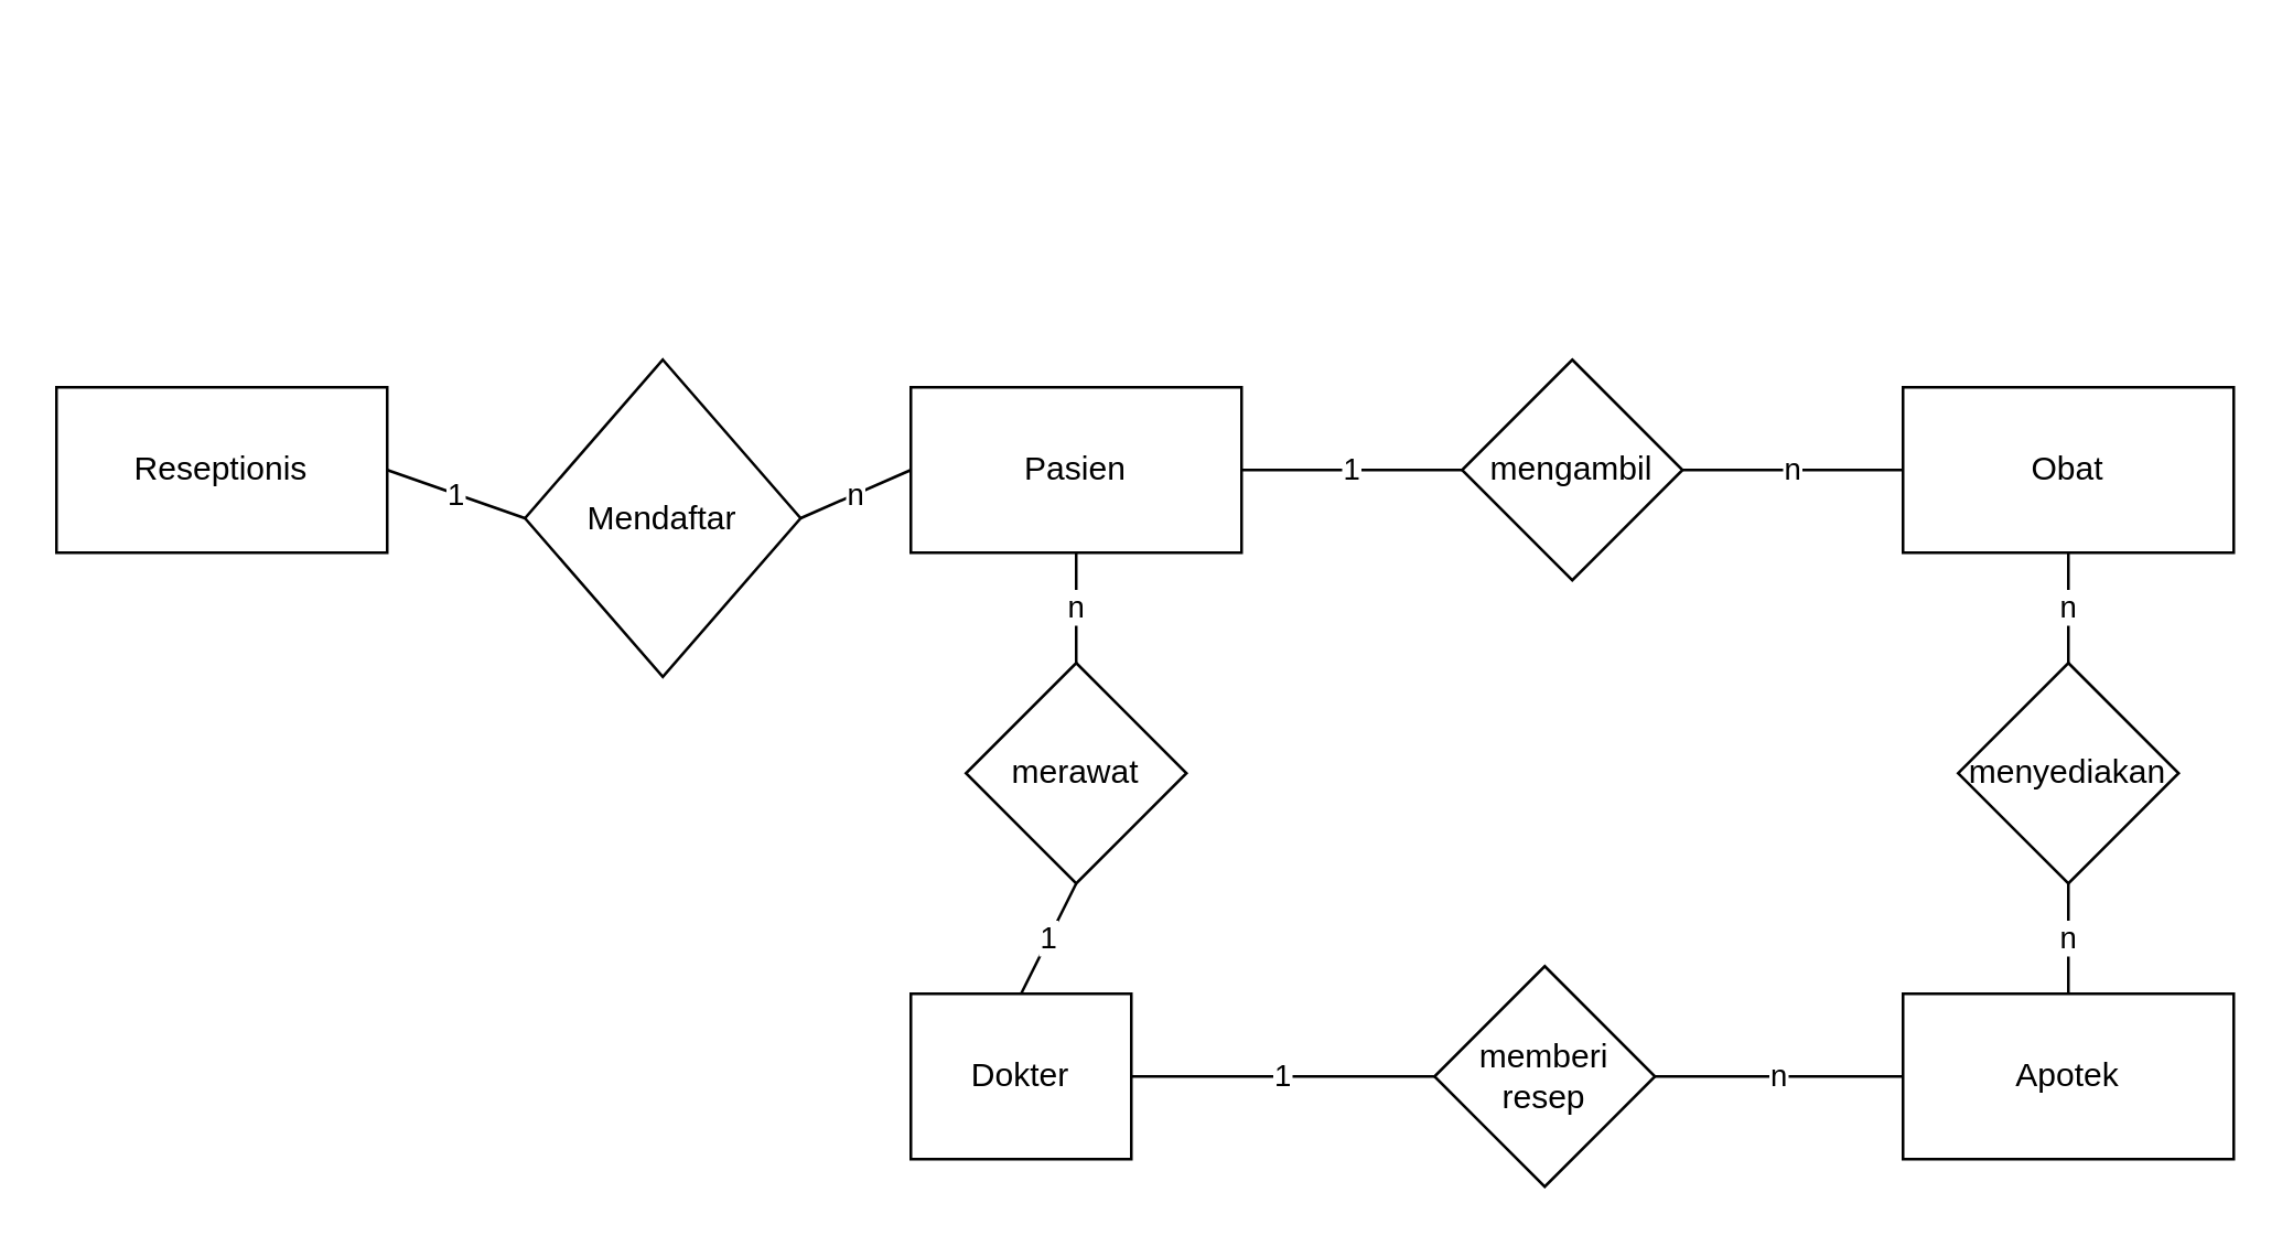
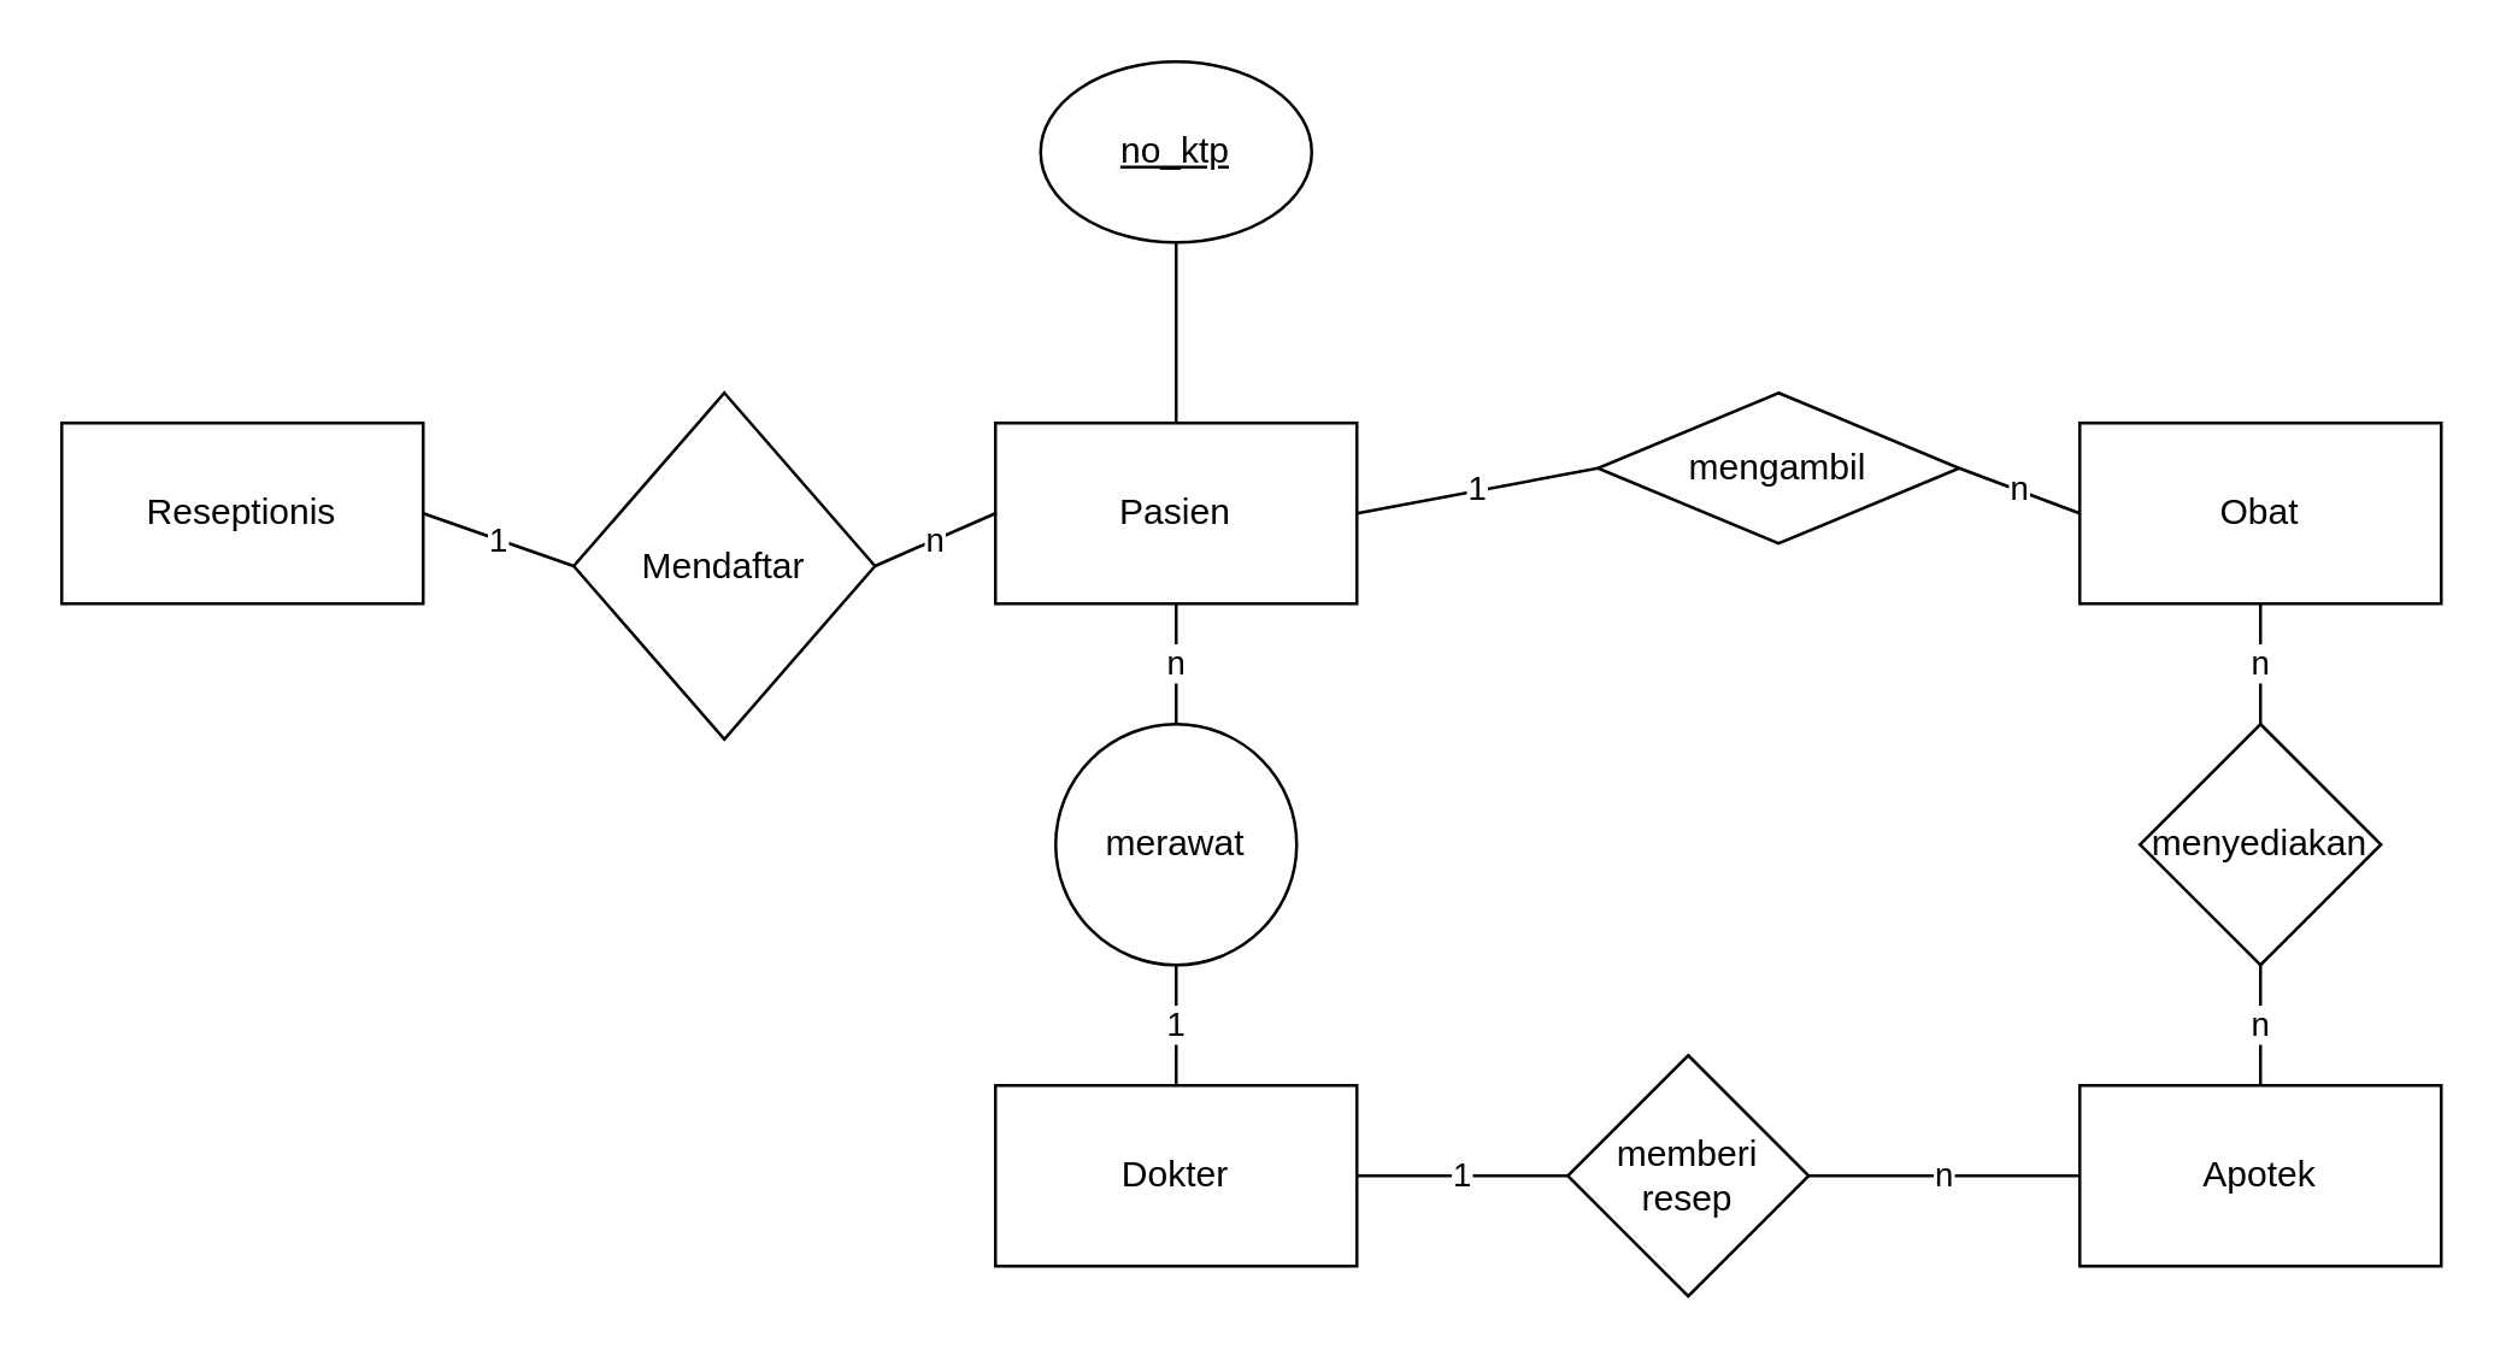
+ <mxCell id="22" value="&lt;u&gt;no_ktp&lt;/u&gt;" style="ellipse;whiteSpace=wrap;html=1;" vertex="1" parent="1"><mxGeometry x="345" y="20" width="90" height="60" as="geometry" /></mxCell>
+ <mxCell id="23" value="" style="endArrow=none;html=1;entryX=0.5;entryY=1;entryDx=0;entryDy=0;exitX=0.5;exitY=0;exitDx=0;exitDy=0;" edge="1" parent="1" source="3" target="22"><mxGeometry width="50" height="50" relative="1" as="geometry"><mxPoint x="400" y="270" as="sourcePoint" /><mxPoint x="450" y="220" as="targetPoint" /></mxGeometry></mxCell>
- <mxCell id="8" value="mengambil" style="rhombus;whiteSpace=wrap;html=1;" parent="1" vertex="1"><mxGeometry x="530" y="130" width="80" height="80" as="geometry" /></mxCell>
+ <mxCell id="8" value="mengambil" style="rhombus;whiteSpace=wrap;html=1;" parent="1" vertex="1"><mxGeometry x="530" y="130" width="120" height="50" as="geometry" /></mxCell>
- <mxCell id="4" value="merawat" style="rhombus;whiteSpace=wrap;html=1;" parent="1" vertex="1"><mxGeometry x="350" y="240" width="80" height="80" as="geometry" /></mxCell>
+ <mxCell id="4" value="merawat" style="ellipse;whiteSpace=wrap;html=1;" parent="1" vertex="1"><mxGeometry x="350" y="240" width="80" height="80" as="geometry" /></mxCell>
- <mxCell id="2" value="Dokter" style="rounded=0;whiteSpace=wrap;html=1;" parent="1" vertex="1"><mxGeometry x="330" y="360" width="80" height="60" as="geometry" /></mxCell>
+ <mxCell id="2" value="Dokter" style="rounded=0;whiteSpace=wrap;html=1;" parent="1" vertex="1"><mxGeometry x="330" y="360" width="120" height="60" as="geometry" /></mxCell>
